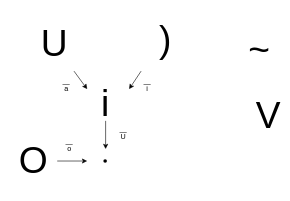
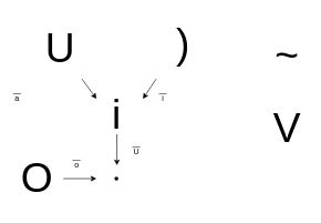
- <mxCell id="10" value="&lt;p style=&quot;line-height: 60%;&quot;&gt;—&lt;br&gt;a&lt;/p&gt;" style="text;html=1;align=center;verticalAlign=middle;resizable=0;points=[];autosize=1;strokeColor=none;fillColor=none;" parent="1" vertex="1"><mxGeometry x="90" y="118" width="40" height="50" as="geometry" /></mxCell>
+ <mxCell id="10" value="&lt;p style=&quot;line-height: 60%;&quot;&gt;—&lt;br&gt;a&lt;/p&gt;" style="text;html=1;align=center;verticalAlign=middle;resizable=0;points=[];autosize=1;strokeColor=none;fillColor=none;" parent="1" vertex="1"><mxGeometry x="5" y="118" width="40" height="50" as="geometry" /></mxCell>
- <mxCell id="6" value="V" style="text;html=1;align=center;verticalAlign=middle;resizable=0;points=[];autosize=1;strokeColor=none;fillColor=none;fontSize=62;" parent="1" vertex="1"><mxGeometry x="417" y="148" width="60" height="90" as="geometry" /></mxCell>
+ <mxCell id="6" value="V" style="text;html=1;align=center;verticalAlign=middle;resizable=0;points=[];autosize=1;strokeColor=none;fillColor=none;fontSize=62;" parent="1" vertex="1"><mxGeometry x="402" y="148" width="60" height="90" as="geometry" /></mxCell>
